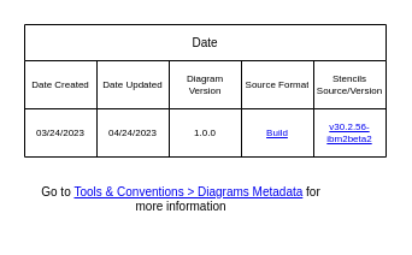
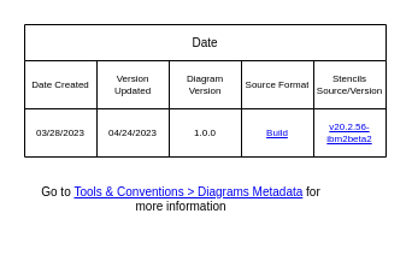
- <mxCell id="5" value="Date Updated" style="shape=partialRectangle;html=1;whiteSpace=wrap;connectable=0;strokeColor=inherit;overflow=hidden;fillColor=none;top=0;left=0;bottom=0;right=0;pointerEvents=1;fontSize=8;" vertex="1" parent="3"><mxGeometry x="60" width="60" height="40" as="geometry"><mxRectangle width="60" height="40" as="alternateBounds" /></mxGeometry></mxCell>
+ <mxCell id="5" value="Version Updated" style="shape=partialRectangle;html=1;whiteSpace=wrap;connectable=0;strokeColor=inherit;overflow=hidden;fillColor=none;top=0;left=0;bottom=0;right=0;pointerEvents=1;fontSize=8;" vertex="1" parent="3"><mxGeometry x="60" width="60" height="40" as="geometry"><mxRectangle width="60" height="40" as="alternateBounds" /></mxGeometry></mxCell>
- <mxCell id="10" value="03/24/2023" style="shape=partialRectangle;html=1;whiteSpace=wrap;connectable=0;strokeColor=inherit;overflow=hidden;fillColor=none;top=0;left=0;bottom=0;right=0;pointerEvents=1;fontSize=8;" vertex="1" parent="9"><mxGeometry width="60" height="40" as="geometry"><mxRectangle width="60" height="40" as="alternateBounds" /></mxGeometry></mxCell>
+ <mxCell id="10" value="03/28/2023" style="shape=partialRectangle;html=1;whiteSpace=wrap;connectable=0;strokeColor=inherit;overflow=hidden;fillColor=none;top=0;left=0;bottom=0;right=0;pointerEvents=1;fontSize=8;" vertex="1" parent="9"><mxGeometry width="60" height="40" as="geometry"><mxRectangle width="60" height="40" as="alternateBounds" /></mxGeometry></mxCell>
- <mxCell id="14" value="&lt;a href=&quot;https://github.ibm.com/ibmcloud/ibm-cloud-stencils/releases/tag/v30.2.56-ibm2beta2&quot;&gt;v30.2.56-ibm2beta2&lt;/a&gt;" style="shape=partialRectangle;html=1;whiteSpace=wrap;connectable=0;strokeColor=inherit;overflow=hidden;fillColor=none;top=0;left=0;bottom=0;right=0;pointerEvents=1;fontSize=8;" vertex="1" parent="9"><mxGeometry x="240" width="60" height="40" as="geometry"><mxRectangle width="60" height="40" as="alternateBounds" /></mxGeometry></mxCell>
+ <mxCell id="14" value="&lt;a href=&quot;https://github.ibm.com/ibmcloud/ibm-cloud-stencils/releases/tag/v30.2.56-ibm2beta2&quot;&gt;v20.2.56-ibm2beta2&lt;/a&gt;" style="shape=partialRectangle;html=1;whiteSpace=wrap;connectable=0;strokeColor=inherit;overflow=hidden;fillColor=none;top=0;left=0;bottom=0;right=0;pointerEvents=1;fontSize=8;" vertex="1" parent="9"><mxGeometry x="240" width="60" height="40" as="geometry"><mxRectangle width="60" height="40" as="alternateBounds" /></mxGeometry></mxCell>
